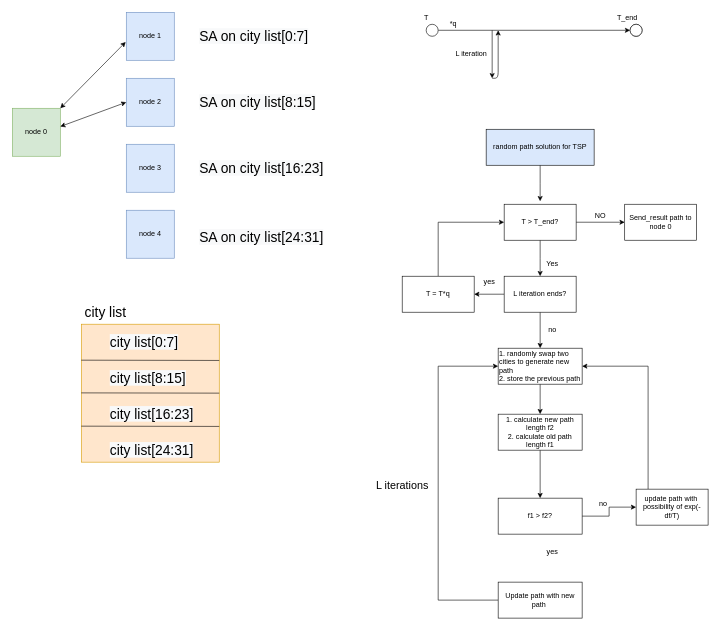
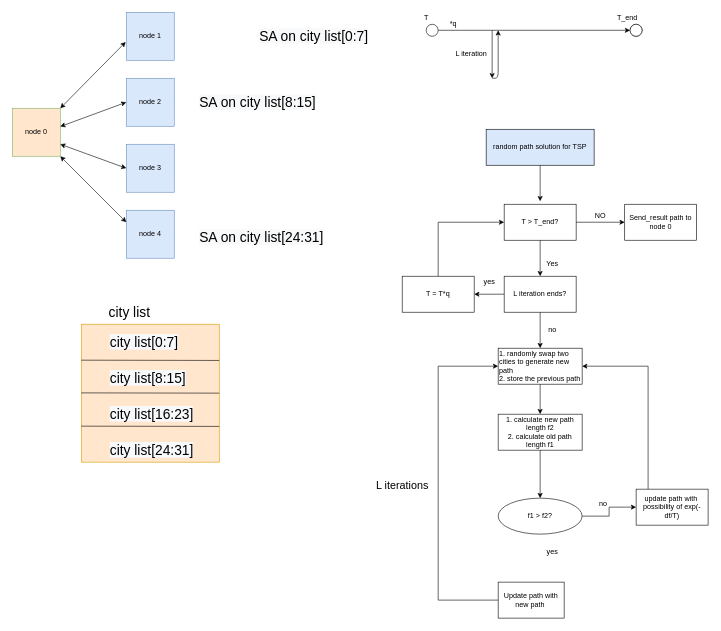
- <mxCell id="20" value="&lt;span style=&quot;color: rgb(0 , 0 , 0) ; font-family: &amp;#34;helvetica&amp;#34; ; font-size: 23px ; font-style: normal ; font-weight: 400 ; letter-spacing: normal ; text-align: center ; text-indent: 0px ; text-transform: none ; word-spacing: 0px ; background-color: rgb(248 , 249 , 250) ; display: inline ; float: none&quot;&gt;SA on city list[0:7]&lt;/span&gt;" style="text;whiteSpace=wrap;html=1;" vertex="1" parent="1"><mxGeometry x="330" y="40" width="220" height="30" as="geometry" /></mxCell>
+ <mxCell id="20" value="&lt;span style=&quot;color: rgb(0 , 0 , 0) ; font-family: &amp;#34;helvetica&amp;#34; ; font-size: 23px ; font-style: normal ; font-weight: 400 ; letter-spacing: normal ; text-align: center ; text-indent: 0px ; text-transform: none ; word-spacing: 0px ; background-color: rgb(248 , 249 , 250) ; display: inline ; float: none&quot;&gt;SA on city list[0:7]&lt;/span&gt;" style="text;whiteSpace=wrap;html=1;" vertex="1" parent="1"><mxGeometry x="430" y="40" width="220" height="30" as="geometry" /></mxCell>
- <mxCell id="2" value="node 0" style="whiteSpace=wrap;html=1;aspect=fixed;fillColor=#d5e8d4;strokeColor=#82b366;" vertex="1" parent="1"><mxGeometry x="20" y="180" width="80" height="80" as="geometry" /></mxCell>
+ <mxCell id="2" value="node 0" style="whiteSpace=wrap;html=1;aspect=fixed;fillColor=#ffe6cc;strokeColor=#82b366;" vertex="1" parent="1"><mxGeometry x="20" y="180" width="80" height="80" as="geometry" /></mxCell>
+ <mxCell id="9" value="" style="endArrow=classic;startArrow=classic;html=1;entryX=0;entryY=0.5;entryDx=0;entryDy=0;exitX=1;exitY=0.75;exitDx=0;exitDy=0;" edge="1" parent="1" source="2" target="5"><mxGeometry width="50" height="50" relative="1" as="geometry"><mxPoint x="110" y="220.48" as="sourcePoint" /><mxPoint x="220" y="180" as="targetPoint" /></mxGeometry></mxCell>
- <mxCell id="22" value="&lt;span style=&quot;color: rgb(0 , 0 , 0) ; font-family: &amp;#34;helvetica&amp;#34; ; font-size: 23px ; font-style: normal ; font-weight: 400 ; letter-spacing: normal ; text-align: center ; text-indent: 0px ; text-transform: none ; word-spacing: 0px ; background-color: rgb(248 , 249 , 250) ; display: inline ; float: none&quot;&gt;SA on city list[16:23]&lt;/span&gt;" style="text;whiteSpace=wrap;html=1;" vertex="1" parent="1"><mxGeometry x="330" y="260" width="240" height="30" as="geometry" /></mxCell>
+ <mxCell id="10" value="" style="endArrow=classic;startArrow=classic;html=1;entryX=0;entryY=0.25;entryDx=0;entryDy=0;exitX=1;exitY=1;exitDx=0;exitDy=0;" edge="1" parent="1" source="2" target="6"><mxGeometry width="50" height="50" relative="1" as="geometry"><mxPoint x="110" y="190" as="sourcePoint" /><mxPoint x="219.04" y="79.52" as="targetPoint" /></mxGeometry></mxCell>
- <mxCell id="15" value="&lt;font style=&quot;font-size: 23px&quot;&gt;city list&lt;/font&gt;" style="text;html=1;align=center;verticalAlign=middle;resizable=0;points=[];autosize=1;" vertex="1" parent="1"><mxGeometry x="135" y="510" width="80" height="20" as="geometry" /></mxCell>
+ <mxCell id="15" value="&lt;font style=&quot;font-size: 23px&quot;&gt;city list&lt;/font&gt;" style="text;html=1;align=center;verticalAlign=middle;resizable=0;points=[];autosize=1;" vertex="1" parent="1"><mxGeometry x="175" y="510" width="80" height="20" as="geometry" /></mxCell>
- <mxCell id="47" value="f1 &amp;gt; f2?" style="whiteSpace=wrap;html=1;rounded=0;" vertex="1" parent="1"><mxGeometry x="830" y="830" width="140" height="60" as="geometry" /></mxCell>
+ <mxCell id="47" value="f1 &amp;gt; f2?" style="ellipse;whiteSpace=wrap;html=1;" vertex="1" parent="1"><mxGeometry x="830" y="830" width="140" height="60" as="geometry" /></mxCell>
- <mxCell id="49" value="Update path with new path&amp;nbsp;" style="whiteSpace=wrap;html=1;rounded=0;" vertex="1" parent="1"><mxGeometry x="830" y="970" width="140" height="60" as="geometry" /></mxCell>
+ <mxCell id="49" value="Update path with new path&amp;nbsp;" style="whiteSpace=wrap;html=1;rounded=0;" vertex="1" parent="1"><mxGeometry x="830" y="970" width="110" height="60" as="geometry" /></mxCell>
